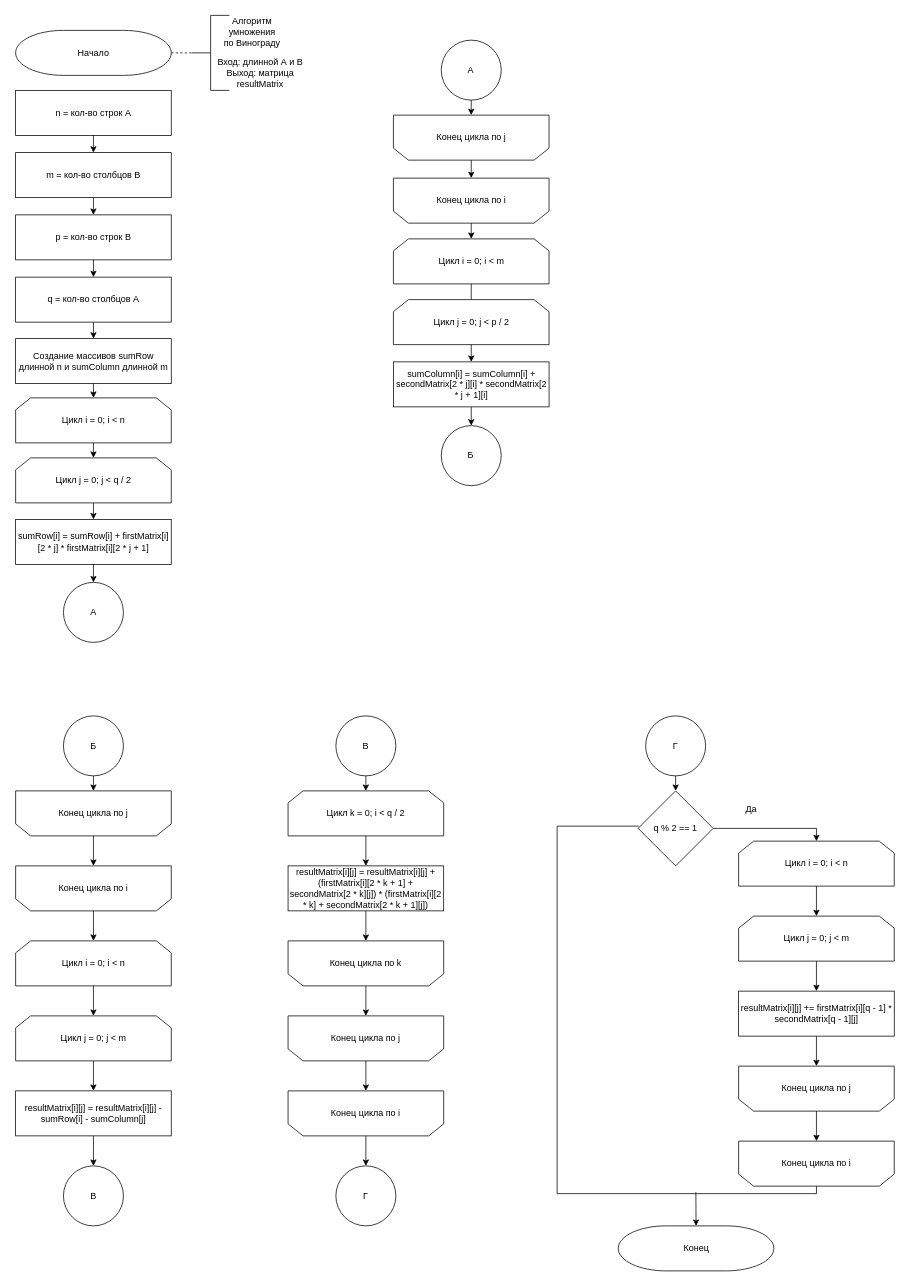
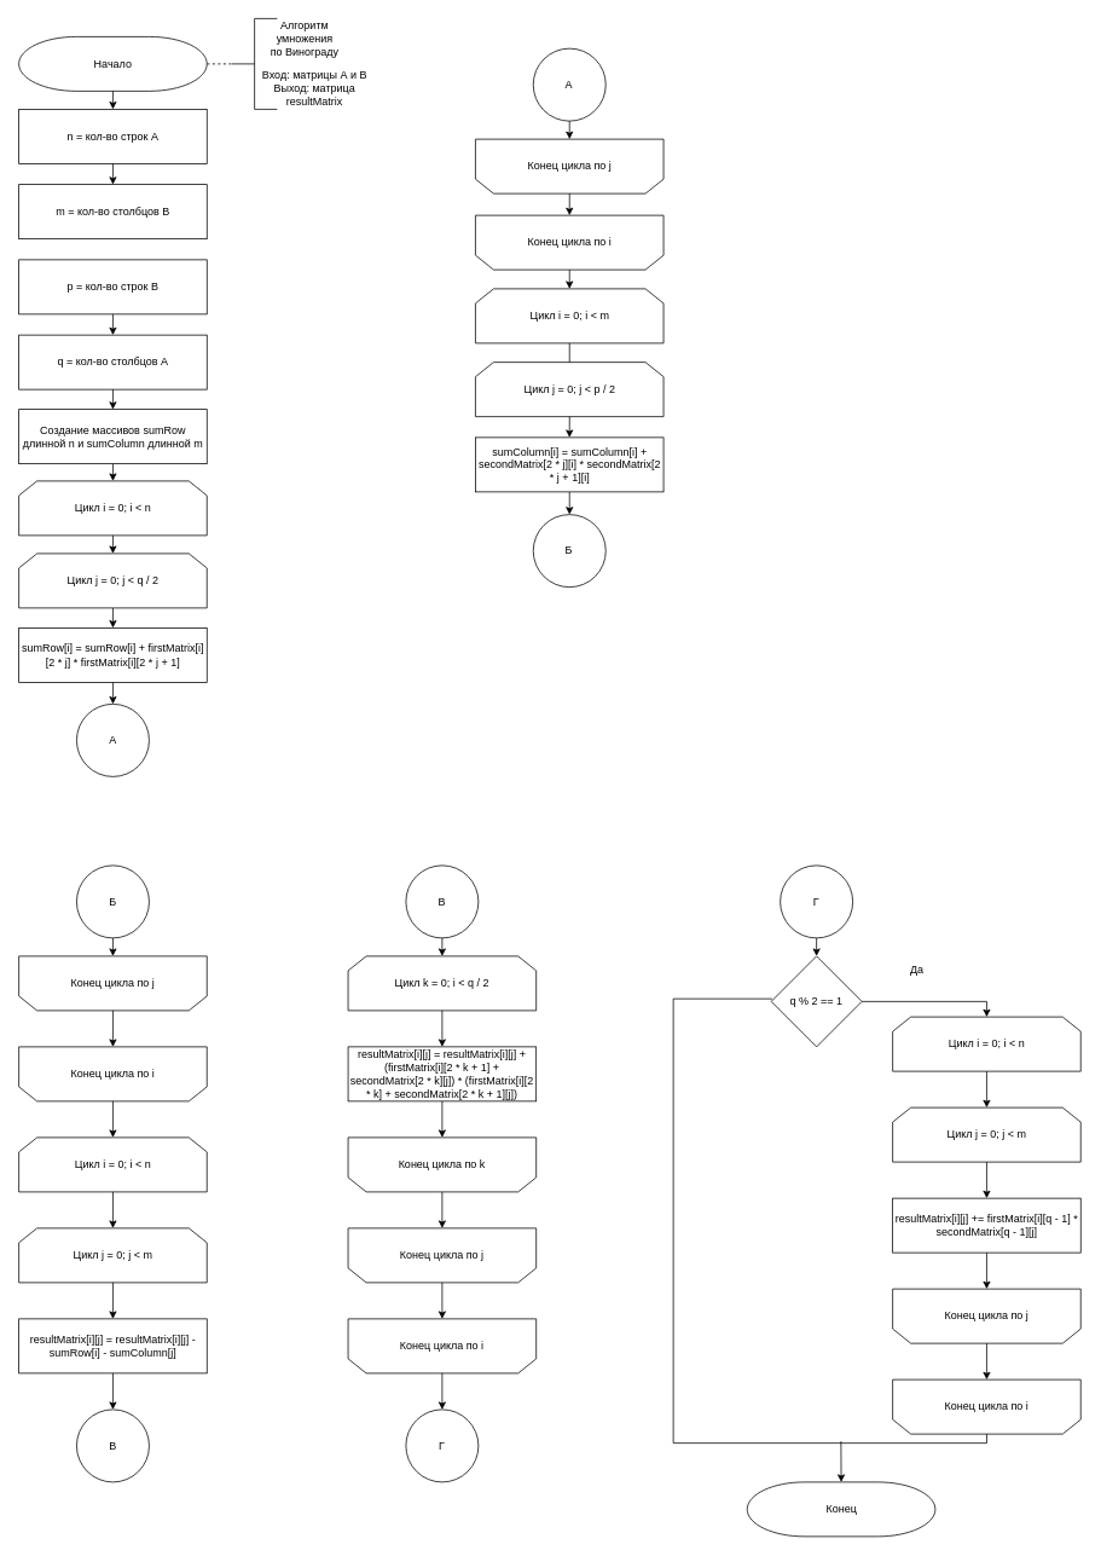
- <mxCell id="12" value="Вход: длинной А и В&lt;br&gt;Выход: матрица resultMatrix" style="text;html=1;strokeColor=none;fillColor=none;align=center;verticalAlign=middle;whiteSpace=wrap;rounded=0;" parent="1" vertex="1"><mxGeometry x="270" y="82" width="153" height="30" as="geometry" /></mxCell>
+ <mxCell id="12" value="Вход: матрицы А и В&lt;br&gt;Выход: матрица resultMatrix" style="text;html=1;strokeColor=none;fillColor=none;align=center;verticalAlign=middle;whiteSpace=wrap;rounded=0;" parent="1" vertex="1"><mxGeometry x="270" y="82" width="153" height="30" as="geometry" /></mxCell>
+ <mxCell id="74" value="" style="endArrow=classic;html=1;rounded=0;entryX=0.5;entryY=0;entryDx=0;entryDy=0;exitX=0.5;exitY=1;exitDx=0;exitDy=0;exitPerimeter=0;" edge="1" parent="1" source="66" target="68"><mxGeometry width="50" height="50" relative="1" as="geometry"><mxPoint x="60" y="442" as="sourcePoint" /><mxPoint x="110" y="392" as="targetPoint" /></mxGeometry></mxCell>
- <mxCell id="76" value="" style="endArrow=classic;html=1;rounded=0;entryX=0.5;entryY=0;entryDx=0;entryDy=0;exitX=0.5;exitY=1;exitDx=0;exitDy=0;" edge="1" parent="1" source="71" target="73"><mxGeometry width="50" height="50" relative="1" as="geometry"><mxPoint x="60" y="442" as="sourcePoint" /><mxPoint x="110" y="392" as="targetPoint" /></mxGeometry></mxCell>
- <mxCell id="62" value="Да" style="text;html=1;strokeColor=none;fillColor=none;align=center;verticalAlign=middle;whiteSpace=wrap;rounded=0;" parent="1" vertex="1"><mxGeometry x="971" y="1064" width="60" height="30" as="geometry" /></mxCell>
+ <mxCell id="62" value="Да" style="text;html=1;strokeColor=none;fillColor=none;align=center;verticalAlign=middle;whiteSpace=wrap;rounded=0;" parent="1" vertex="1"><mxGeometry x="981" y="1054" width="60" height="30" as="geometry" /></mxCell>
